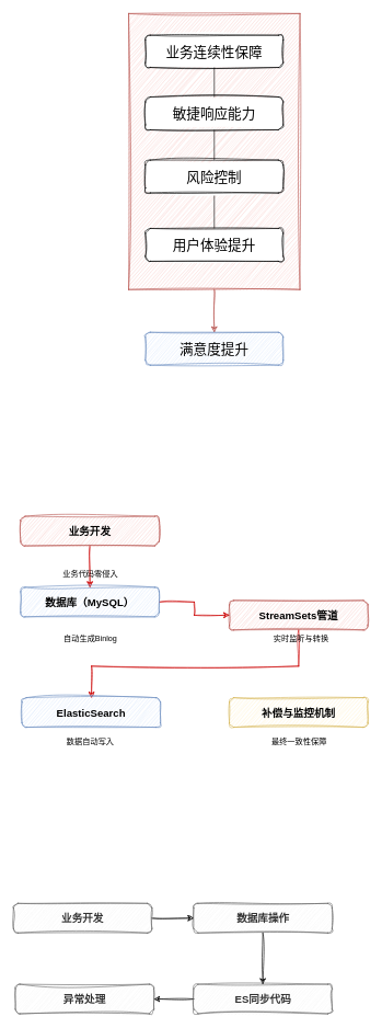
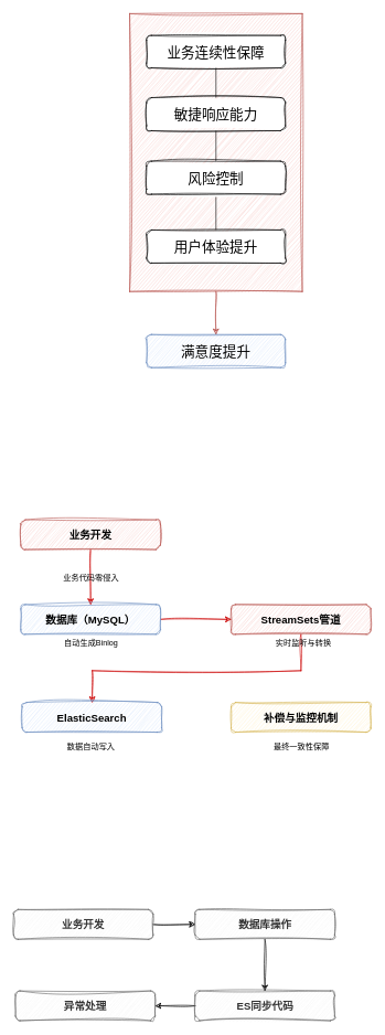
- <mxCell id="15" value="&lt;span style=&quot;font-size: 16px;&quot;&gt;数据库（MySQL）&lt;/span&gt;" style="rounded=1;whiteSpace=wrap;html=1;sketch=1;curveFitting=1;jiggle=2;fillColor=#dae8fc;strokeColor=#6c8ebf;fontStyle=1" vertex="1" parent="1"><mxGeometry x="31" y="893" width="211" height="45" as="geometry" /></mxCell>
+ <mxCell id="15" value="&lt;span style=&quot;font-size: 16px;&quot;&gt;数据库（MySQL）&lt;/span&gt;" style="rounded=1;whiteSpace=wrap;html=1;sketch=1;curveFitting=1;jiggle=2;fillColor=#dae8fc;strokeColor=#6c8ebf;fontStyle=1" vertex="1" parent="1"><mxGeometry x="31" y="913" width="211" height="45" as="geometry" /></mxCell>
